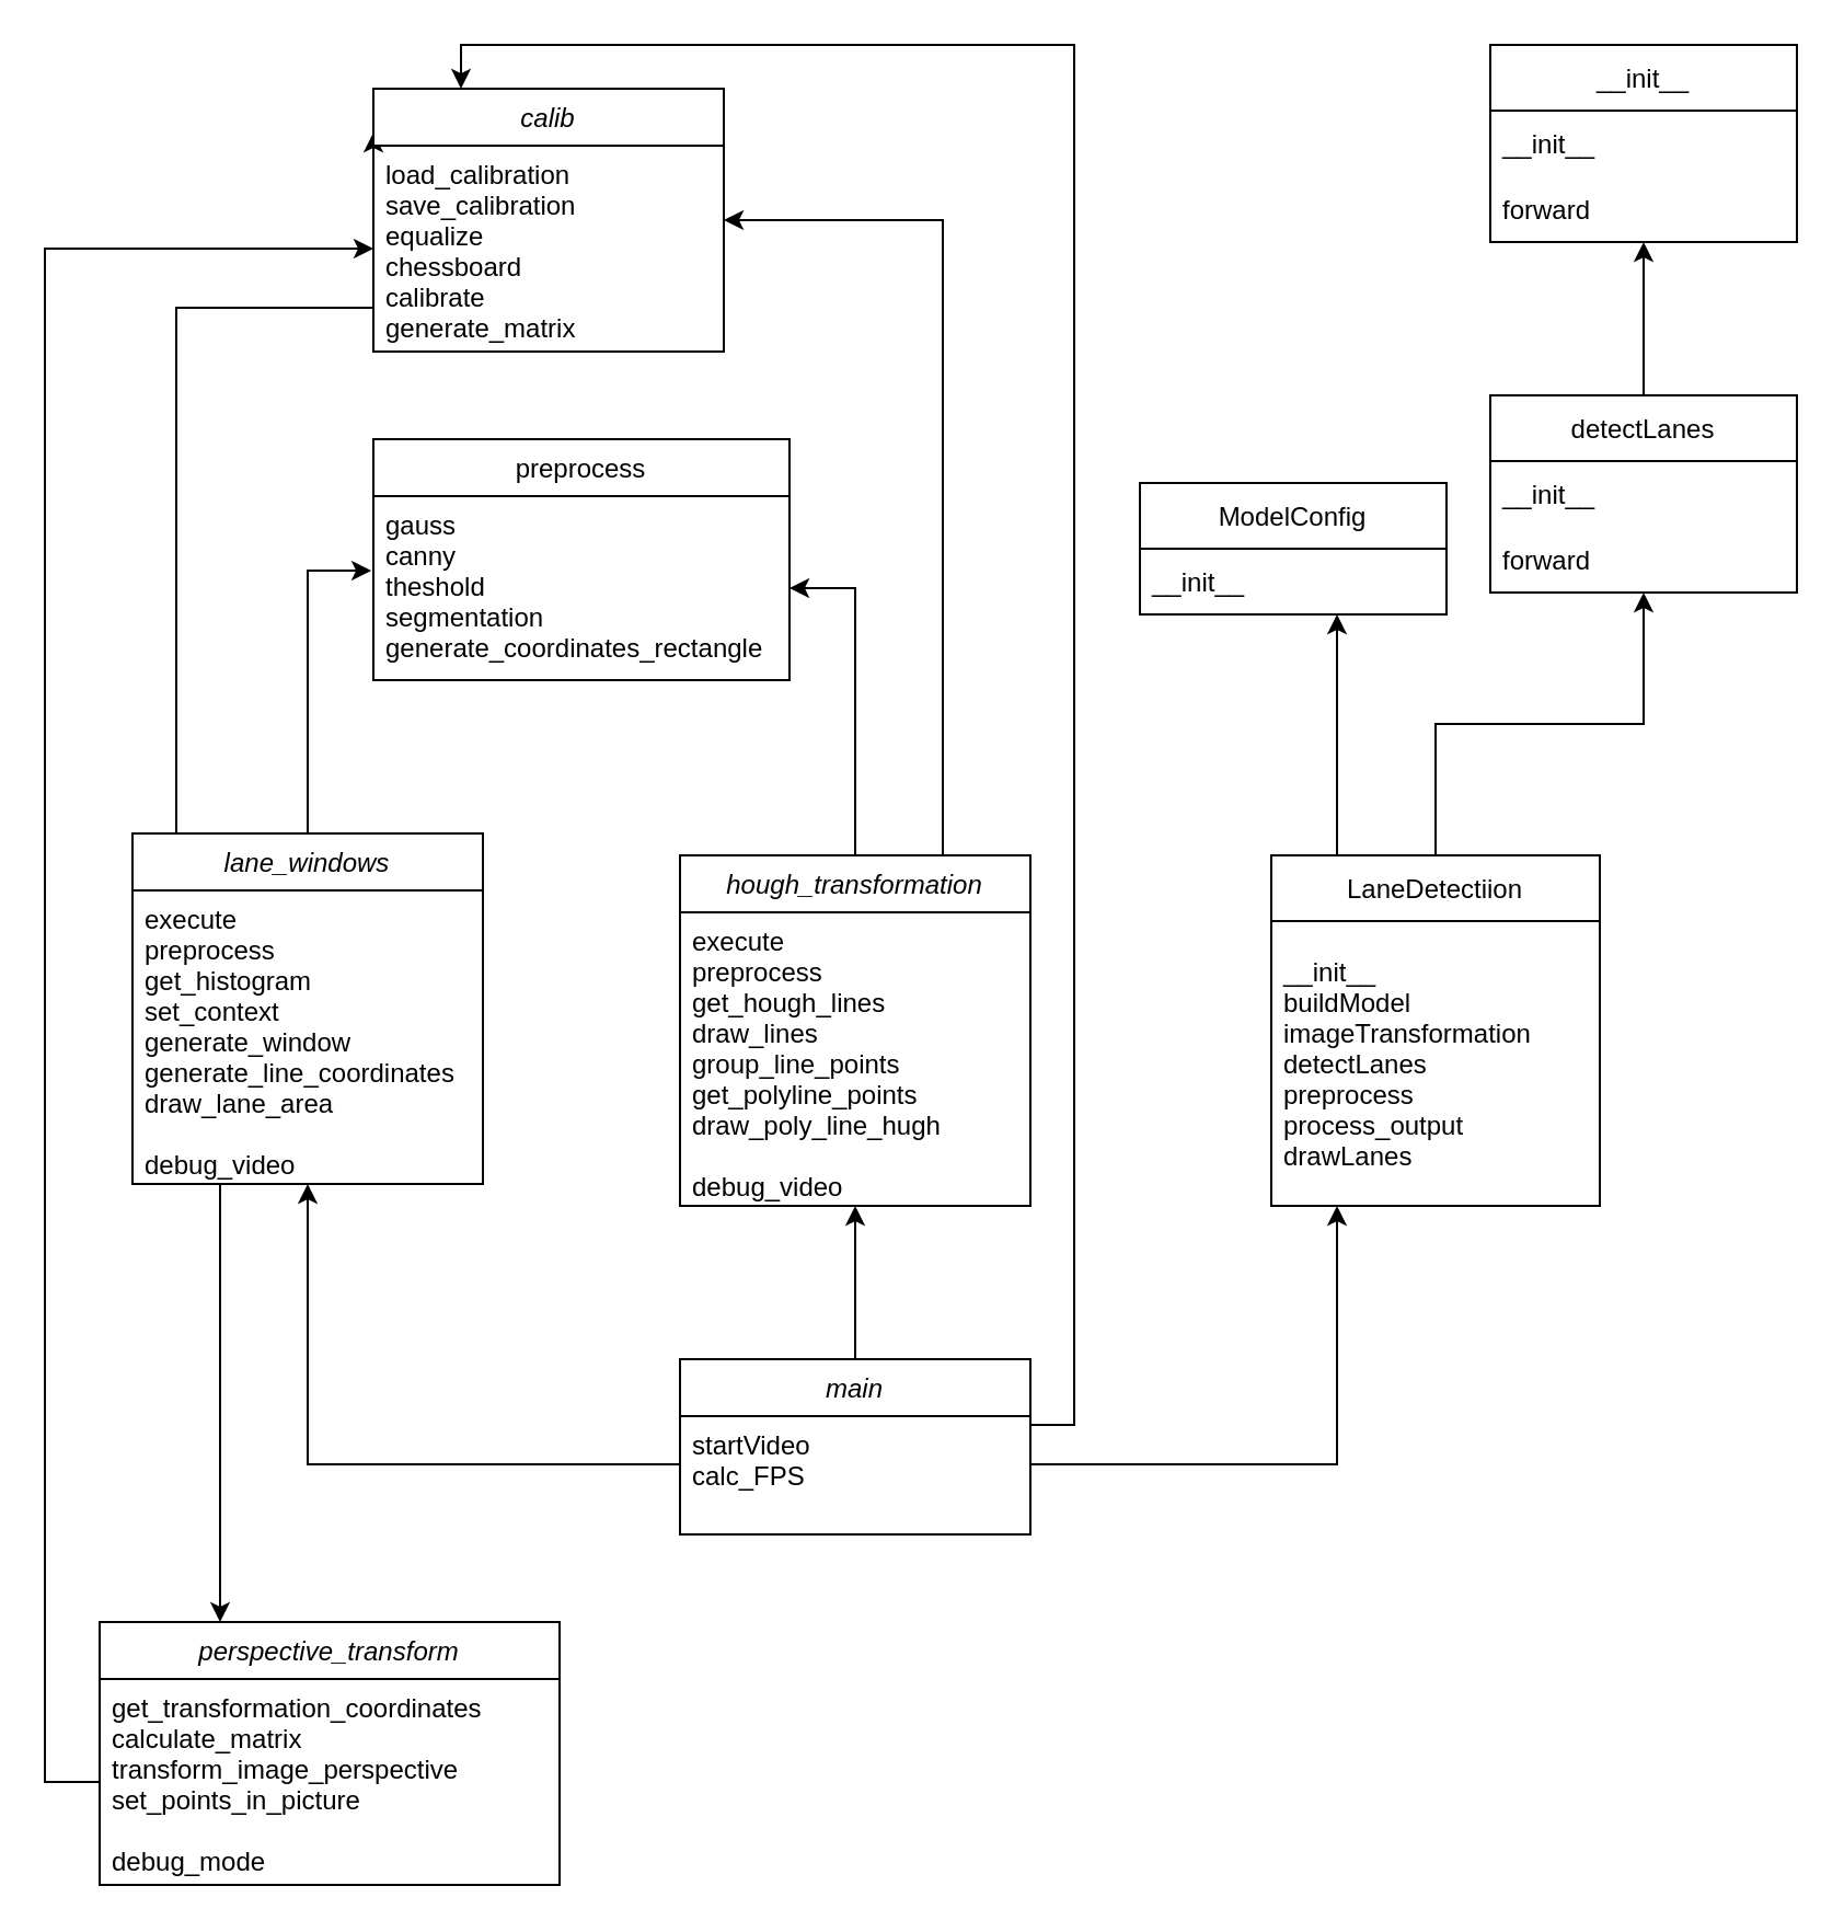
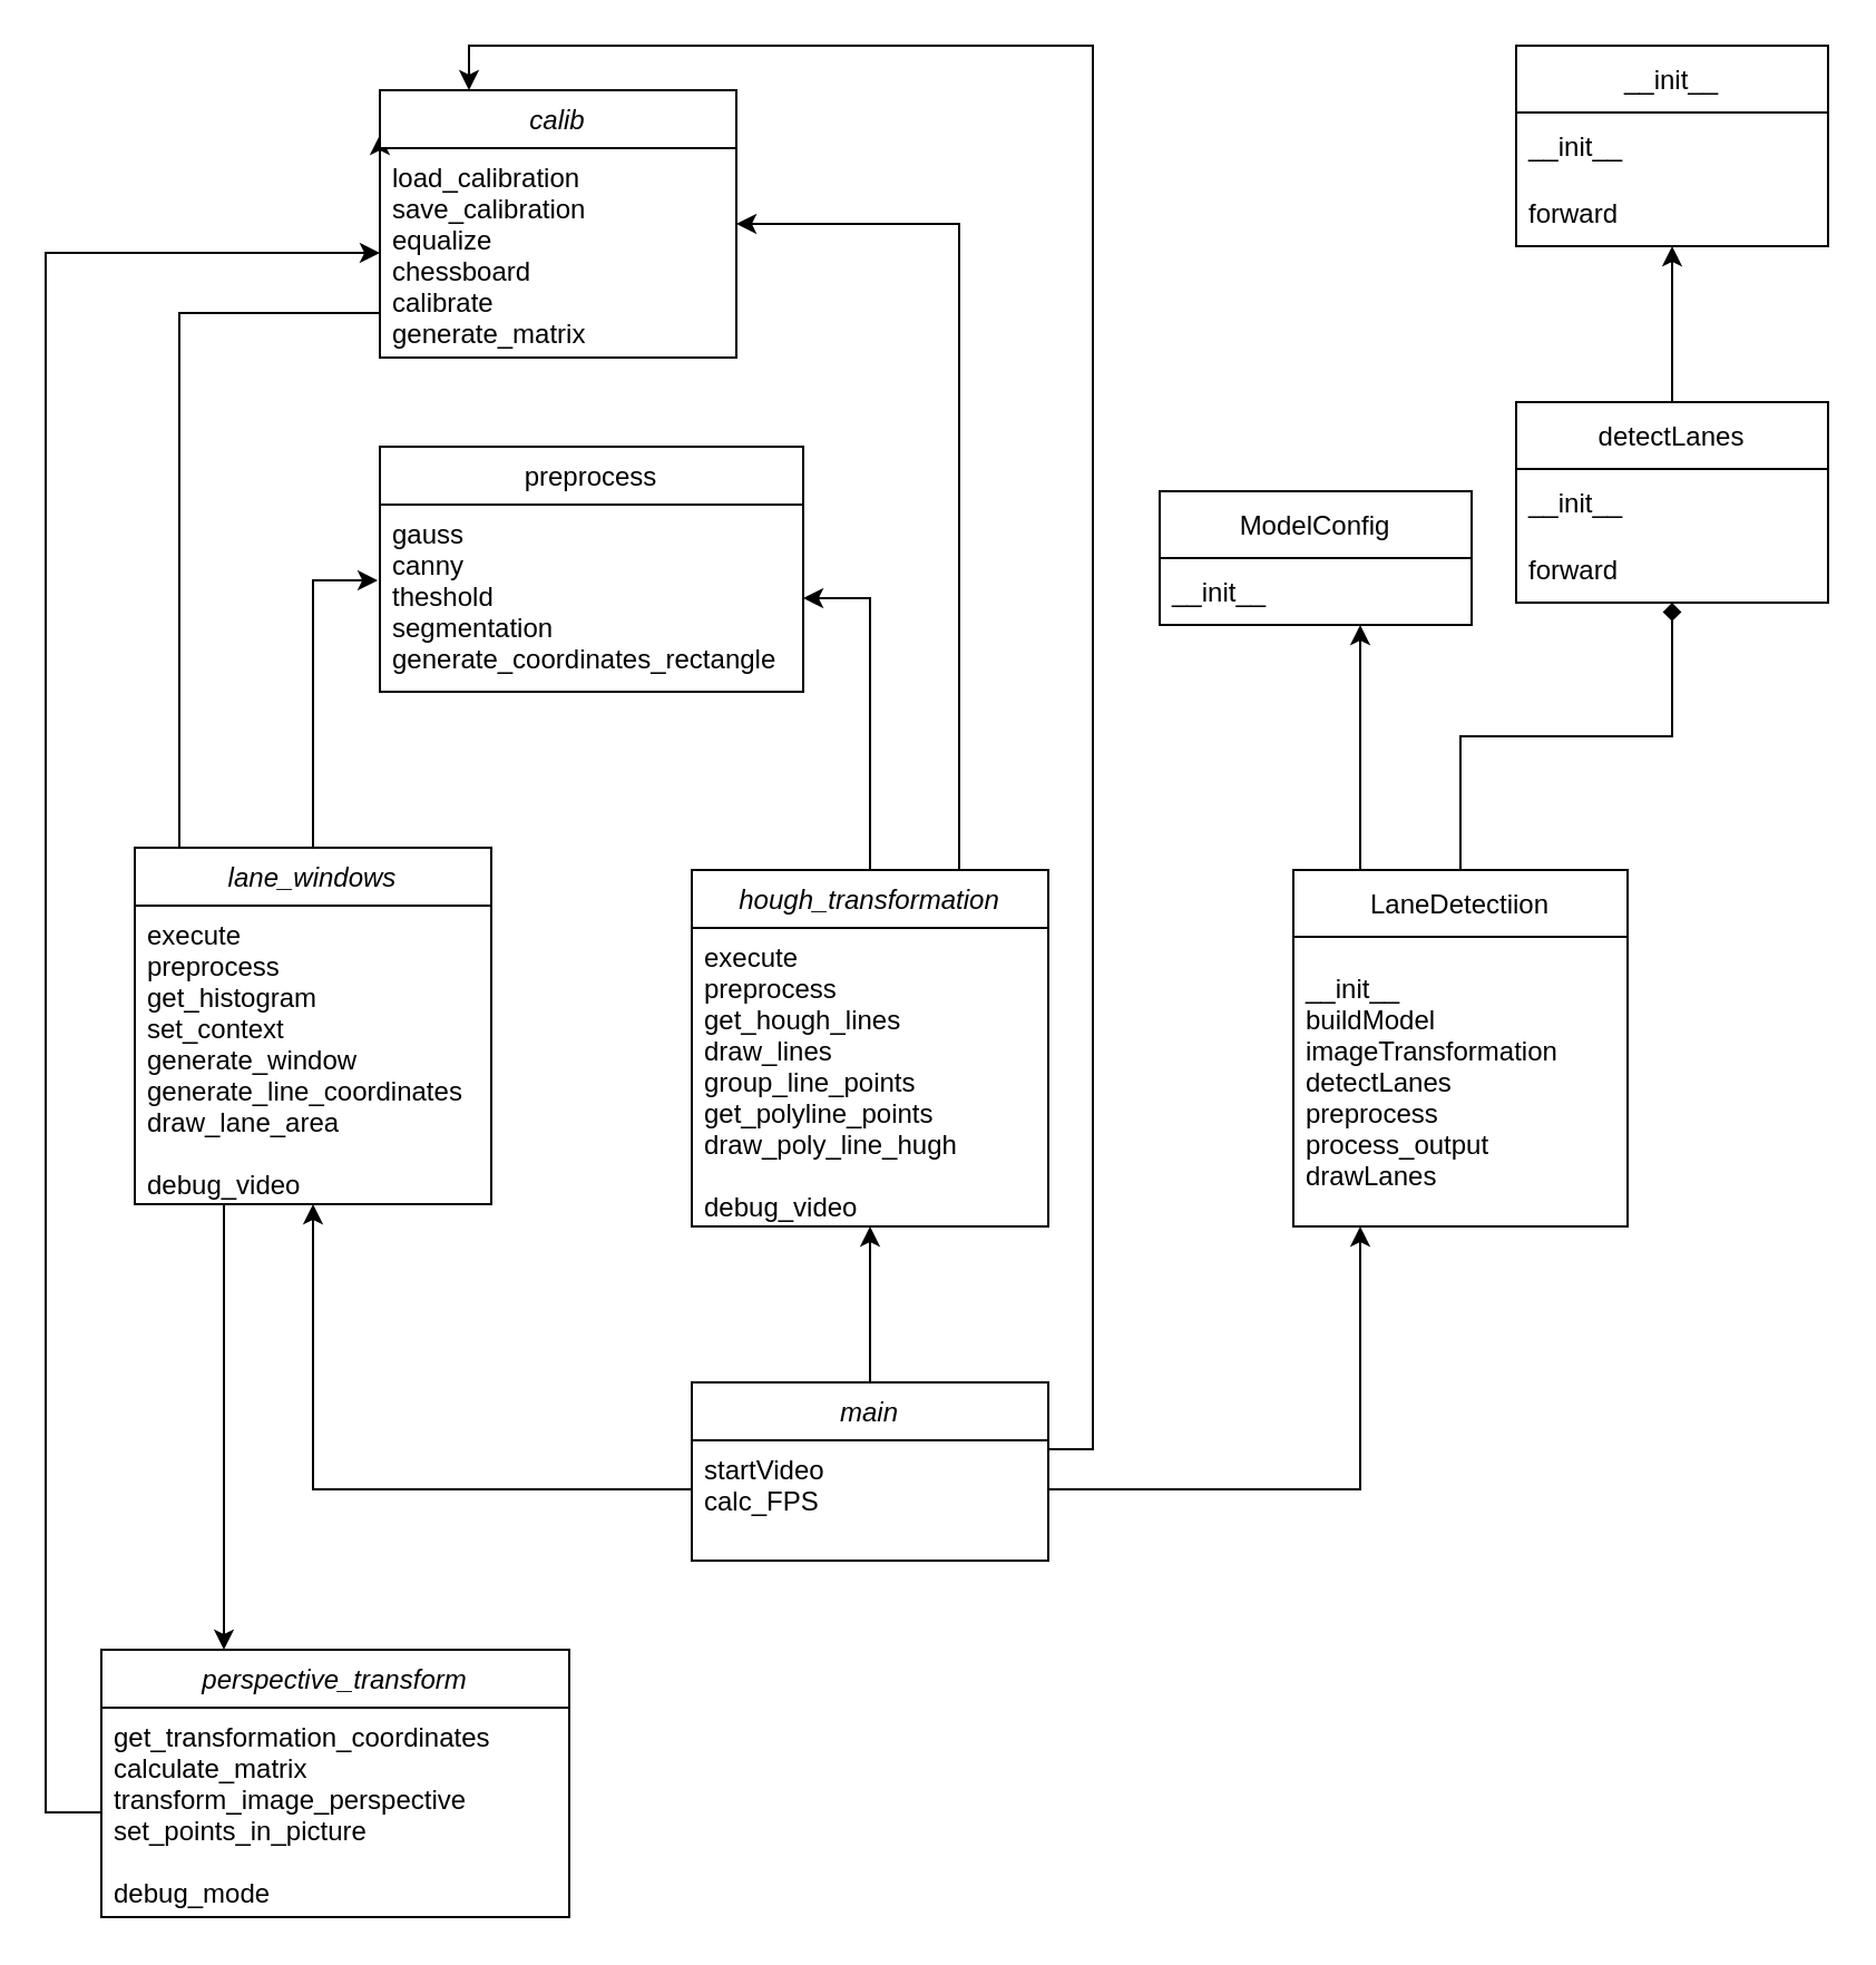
- <mxCell id="24" style="edgeStyle=orthogonalEdgeStyle;rounded=0;orthogonalLoop=1;jettySize=auto;html=1;" edge="1" parent="1" source="25" target="31"><mxGeometry relative="1" as="geometry" /></mxCell>
+ <mxCell id="24" style="edgeStyle=orthogonalEdgeStyle;rounded=0;orthogonalLoop=1;jettySize=auto;html=1;endArrow=diamond;" edge="1" parent="1" source="25" target="31"><mxGeometry relative="1" as="geometry" /></mxCell>
